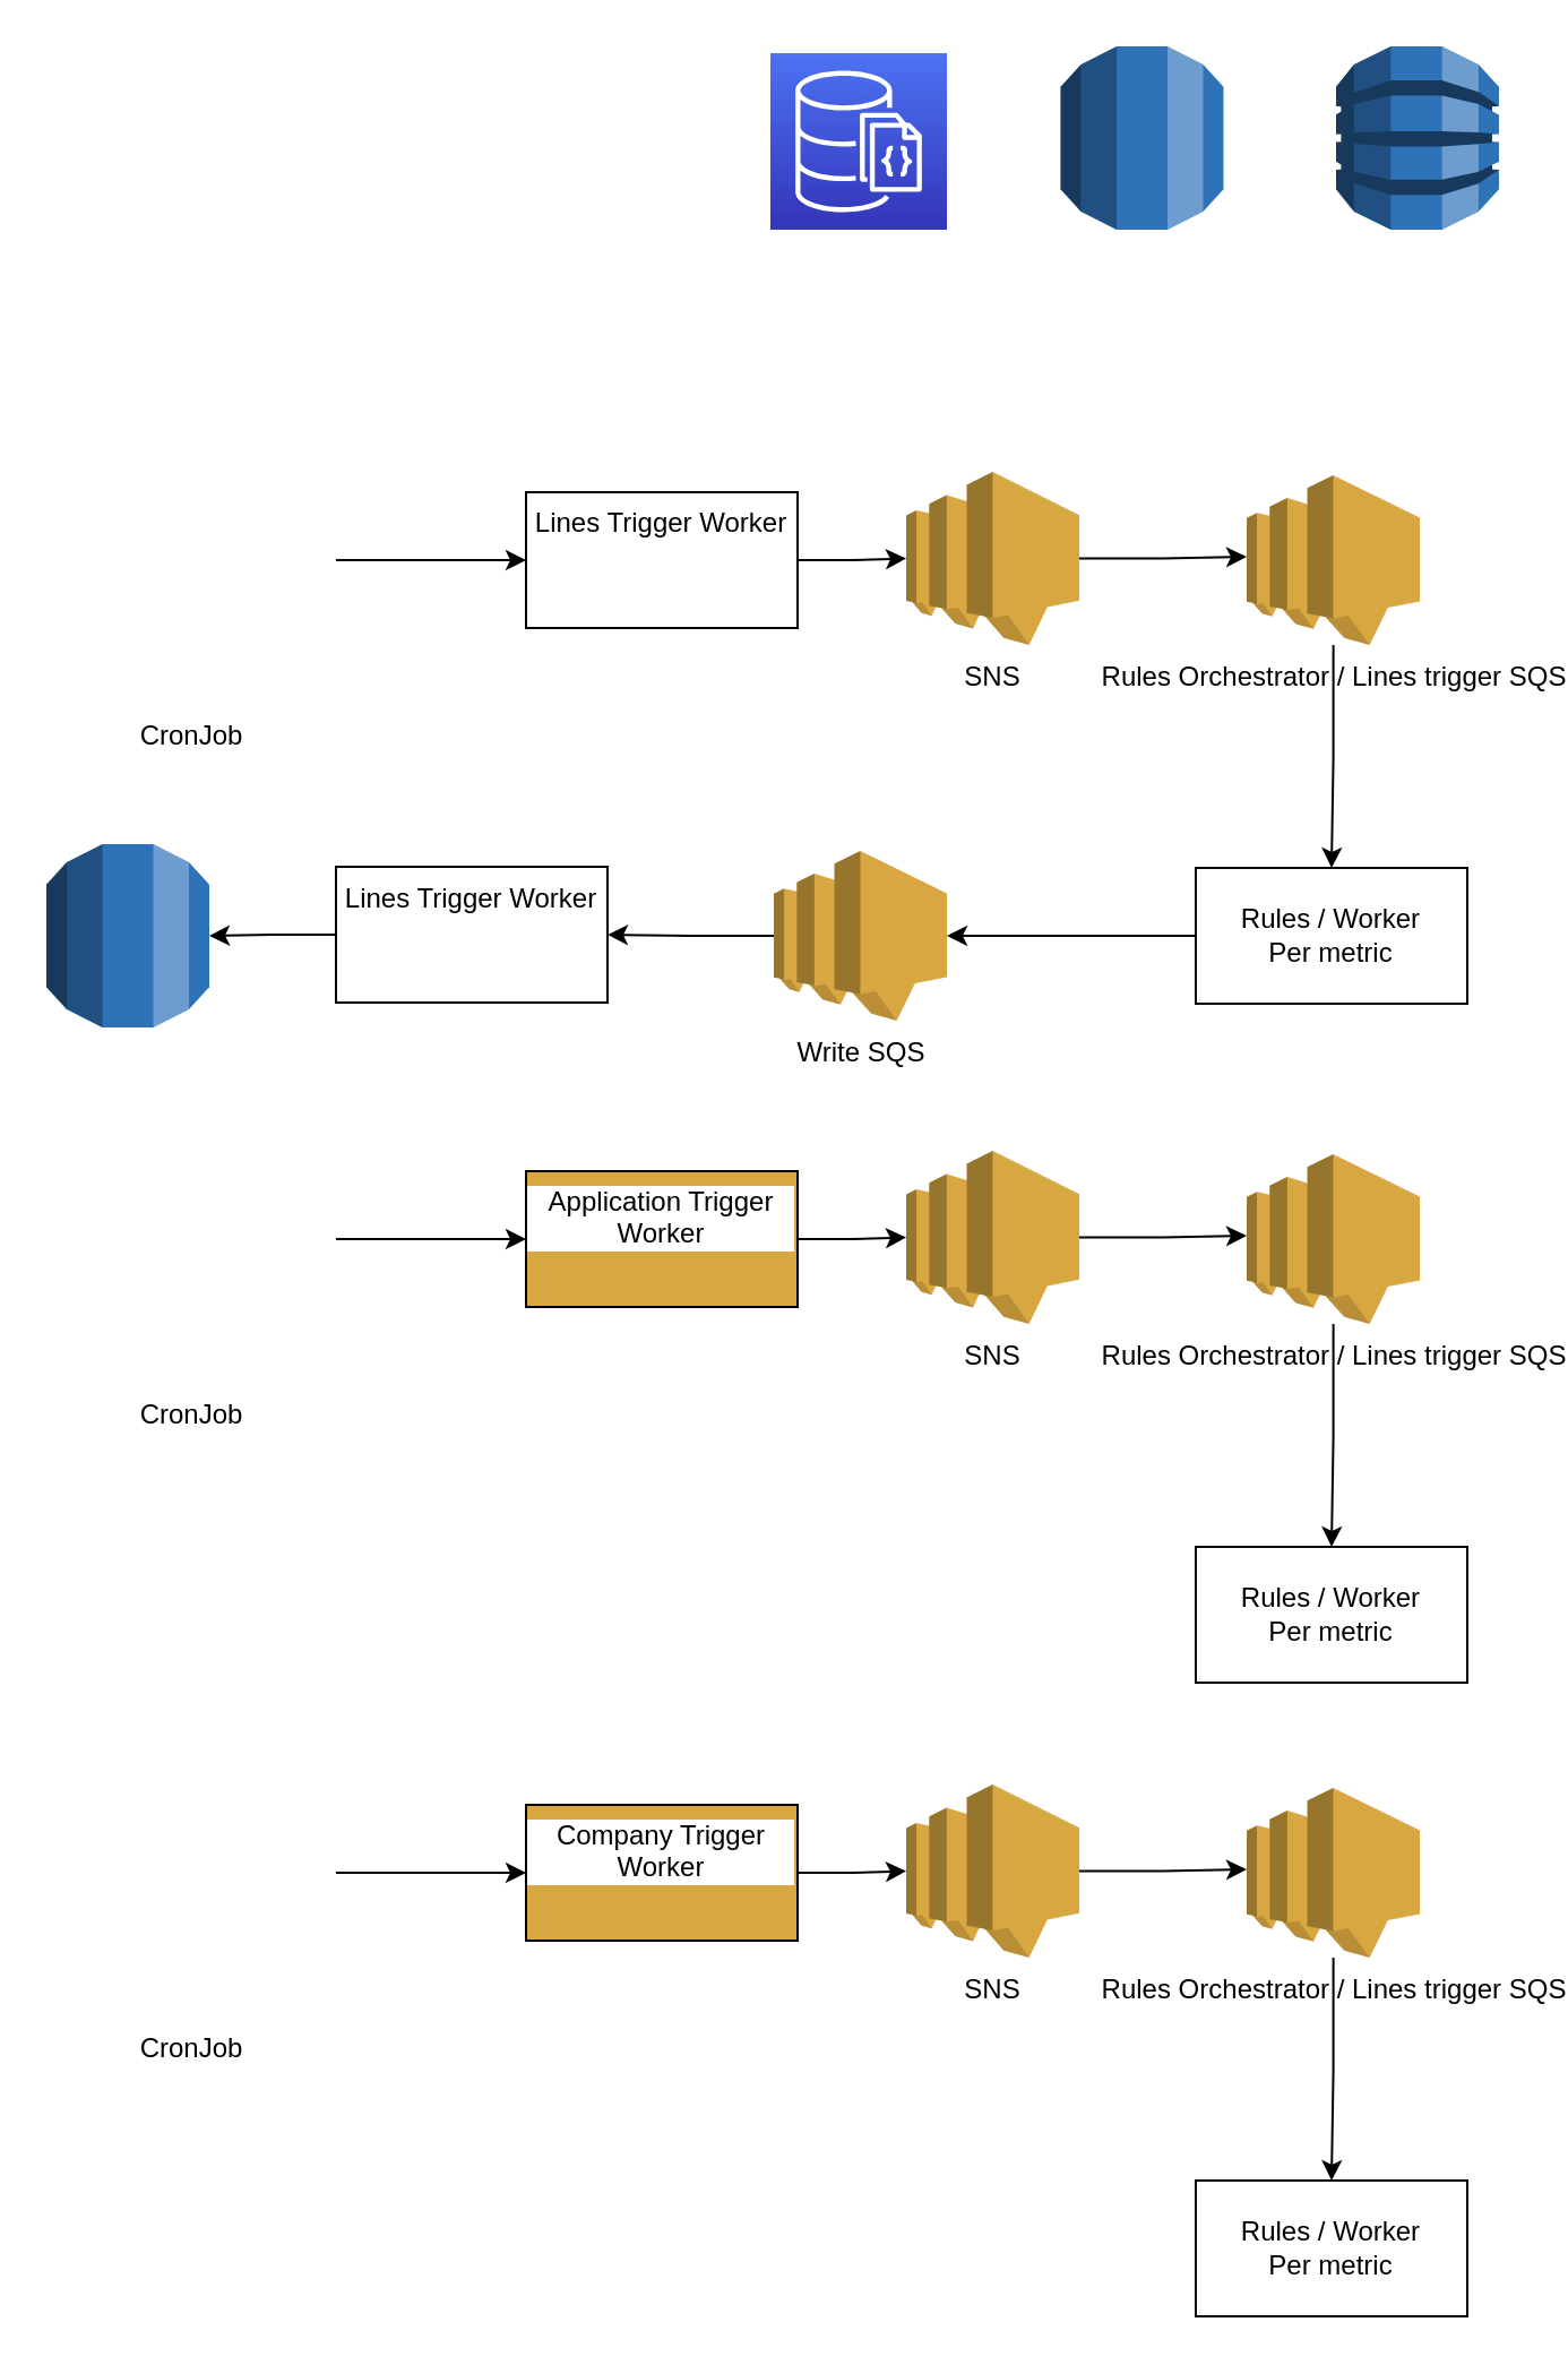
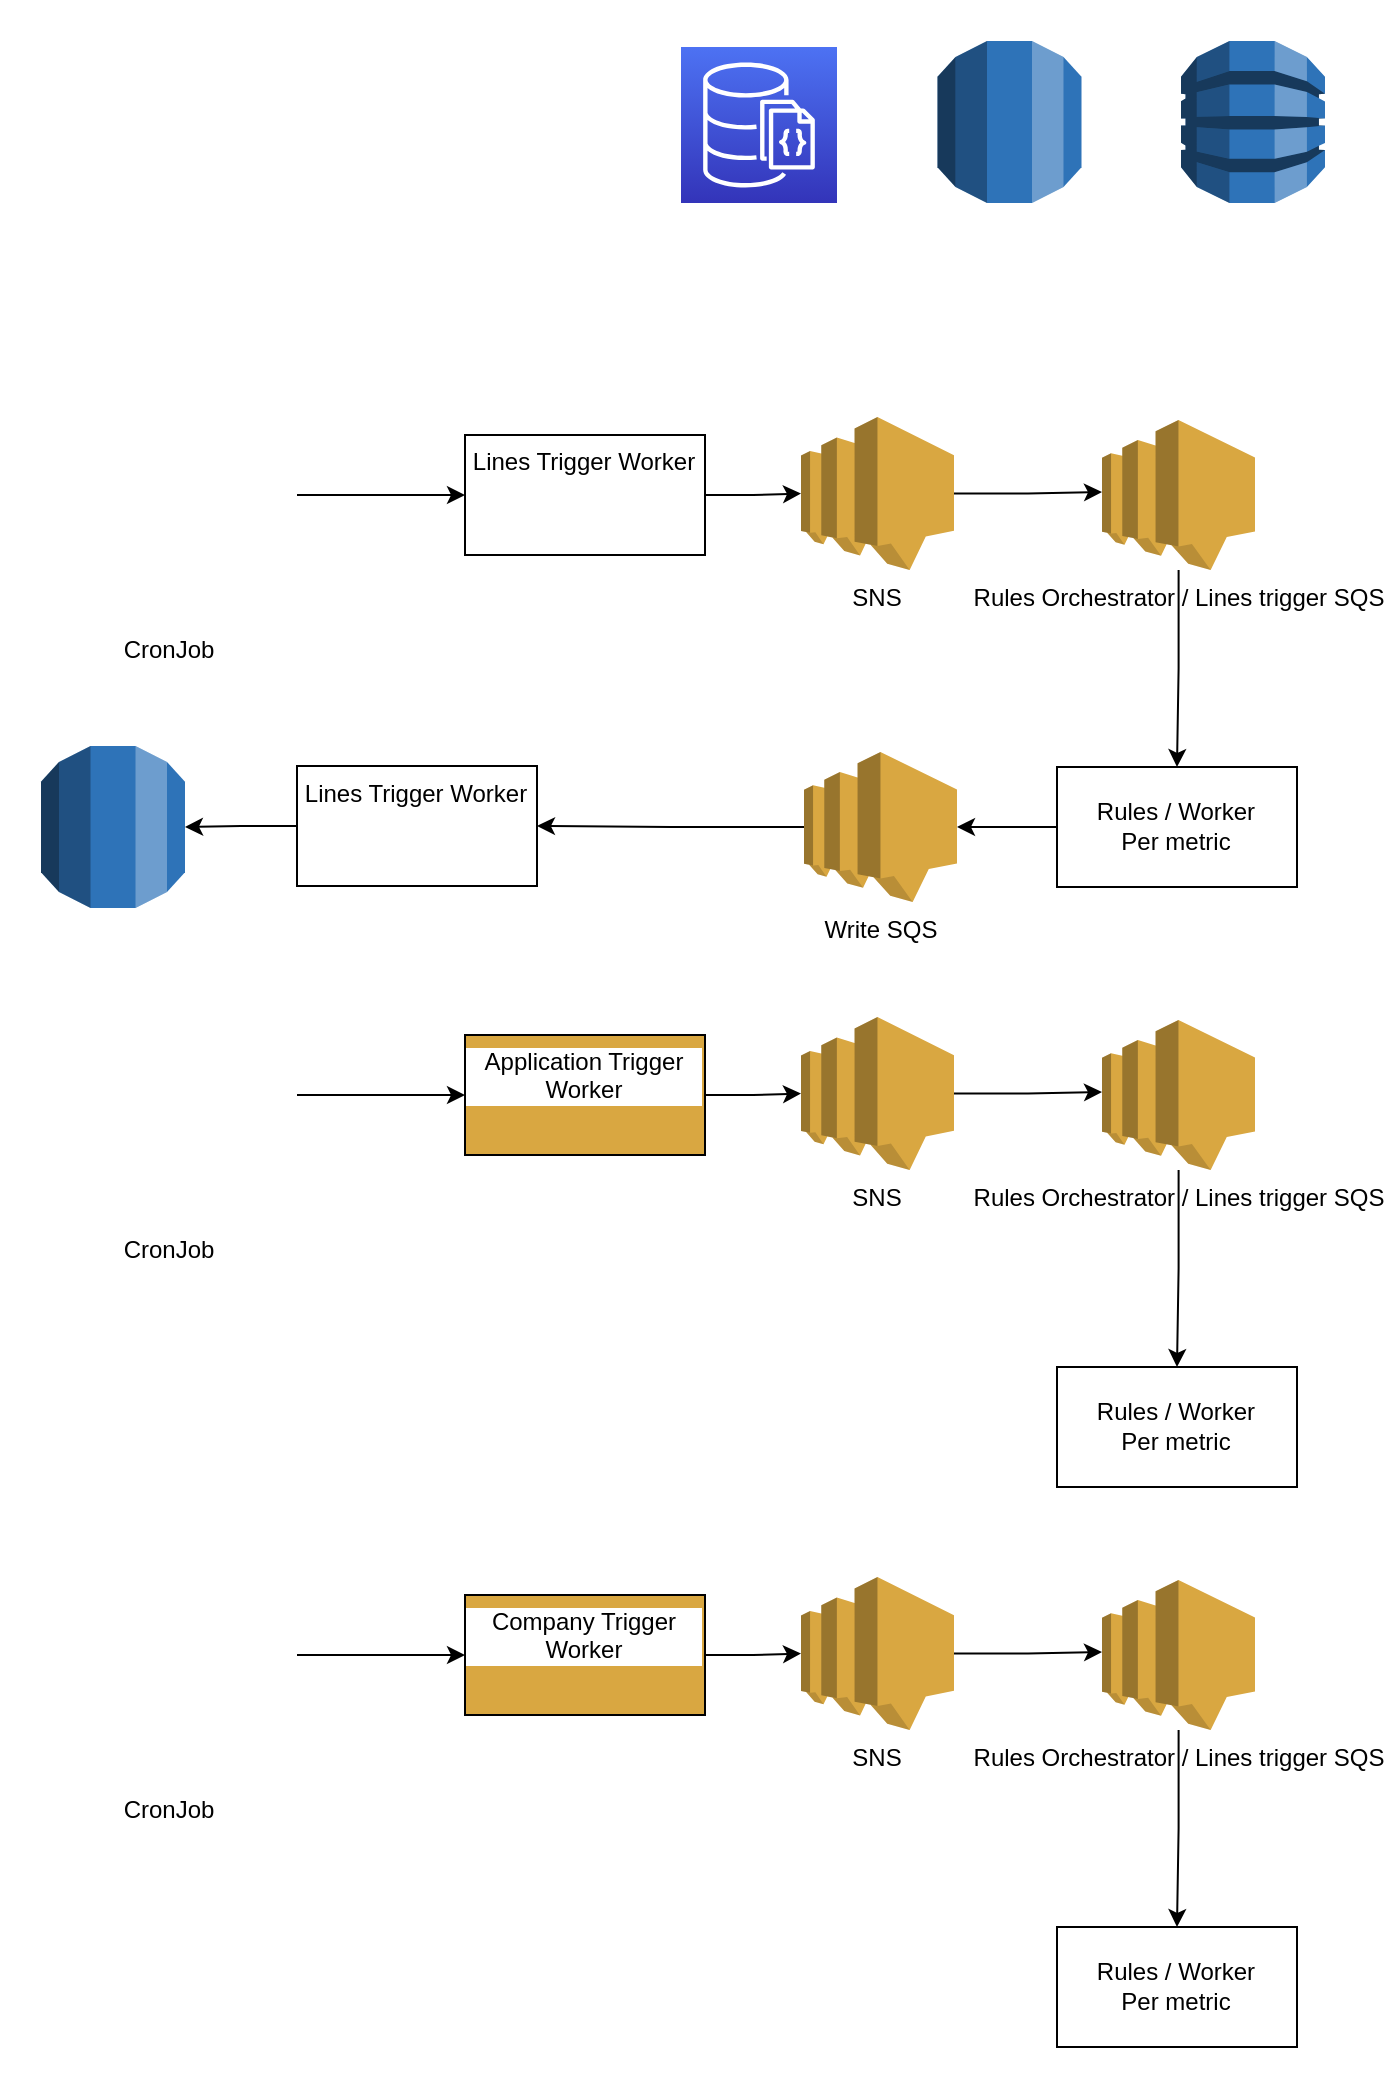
- <mxCell id="35" value="Write SQS" style="outlineConnect=0;dashed=0;verticalLabelPosition=bottom;verticalAlign=top;align=center;html=1;shape=mxgraph.aws3.sns;fillColor=#D9A741;gradientColor=none;" vertex="1" parent="1"><mxGeometry x="341.5" y="375.5" width="76.5" height="75" as="geometry" /></mxCell>
+ <mxCell id="35" value="Write SQS" style="outlineConnect=0;dashed=0;verticalLabelPosition=bottom;verticalAlign=top;align=center;html=1;shape=mxgraph.aws3.sns;fillColor=#D9A741;gradientColor=none;" vertex="1" parent="1"><mxGeometry x="401.5" y="375.5" width="76.5" height="75" as="geometry" /></mxCell>
